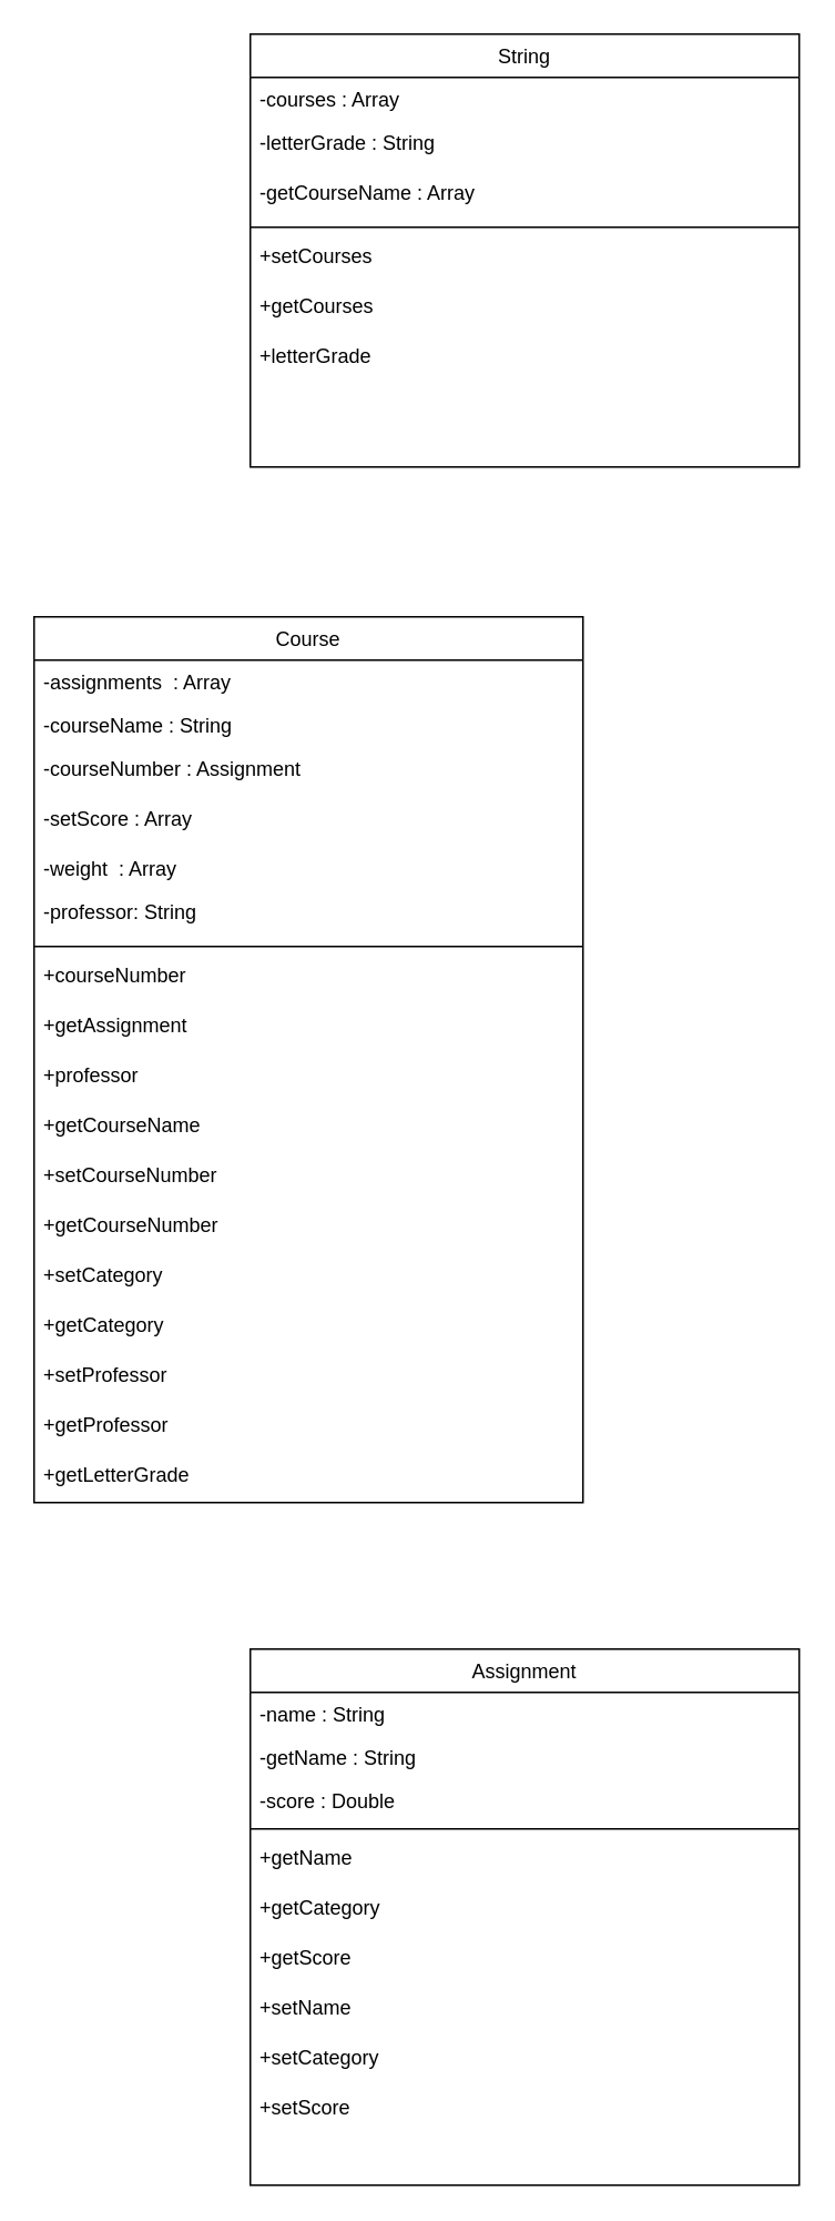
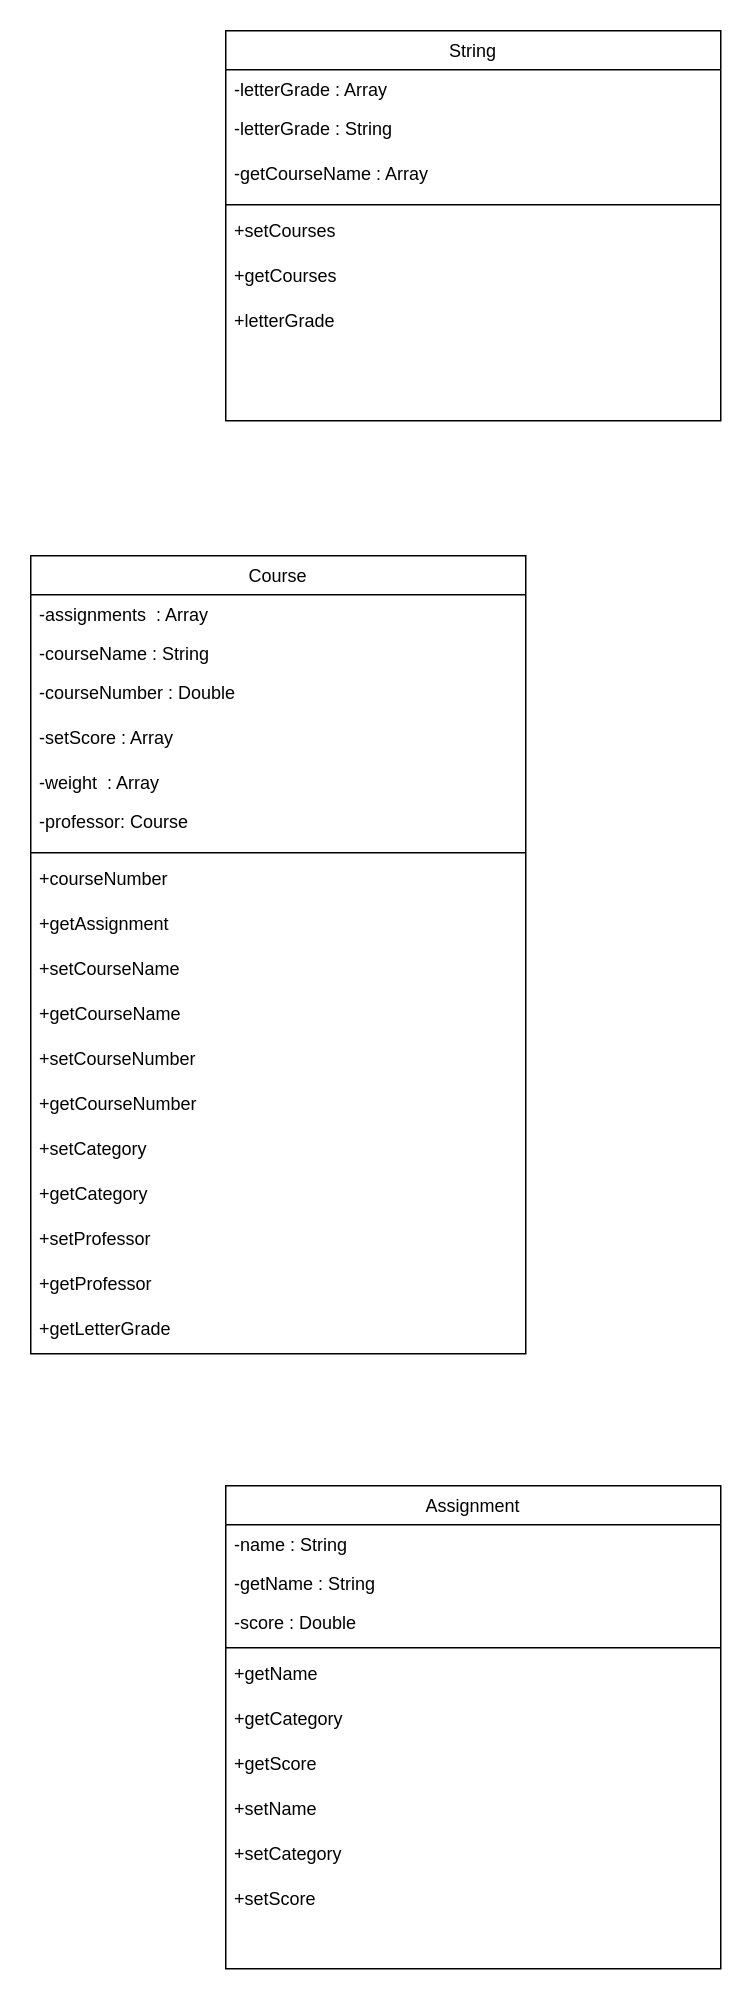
- <mxCell id="33" value="-courses : Array" style="text;align=left;verticalAlign=top;spacingLeft=4;spacingRight=4;overflow=hidden;rotatable=0;points=[[0,0.5],[1,0.5]];portConstraint=eastwest;rounded=0;shadow=0;html=0;" parent="32" vertex="1"><mxGeometry y="26" width="330" height="26" as="geometry" /></mxCell>
+ <mxCell id="33" value="-letterGrade : Array" style="text;align=left;verticalAlign=top;spacingLeft=4;spacingRight=4;overflow=hidden;rotatable=0;points=[[0,0.5],[1,0.5]];portConstraint=eastwest;rounded=0;shadow=0;html=0;" parent="32" vertex="1"><mxGeometry y="26" width="330" height="26" as="geometry" /></mxCell>
- <mxCell id="5" value="-courseNumber : Assignment " style="text;align=left;verticalAlign=top;spacingLeft=4;spacingRight=4;overflow=hidden;rotatable=0;points=[[0,0.5],[1,0.5]];portConstraint=eastwest;" parent="2" vertex="1"><mxGeometry y="78" width="330" height="30" as="geometry" /></mxCell>
+ <mxCell id="5" value="-courseNumber : Double " style="text;align=left;verticalAlign=top;spacingLeft=4;spacingRight=4;overflow=hidden;rotatable=0;points=[[0,0.5],[1,0.5]];portConstraint=eastwest;" parent="2" vertex="1"><mxGeometry y="78" width="330" height="30" as="geometry" /></mxCell>
- <mxCell id="8" value="-professor: String" style="text;align=left;verticalAlign=top;spacingLeft=4;spacingRight=4;overflow=hidden;rotatable=0;points=[[0,0.5],[1,0.5]];portConstraint=eastwest;" parent="2" vertex="1"><mxGeometry y="164" width="330" height="30" as="geometry" /></mxCell>
+ <mxCell id="8" value="-professor: Course" style="text;align=left;verticalAlign=top;spacingLeft=4;spacingRight=4;overflow=hidden;rotatable=0;points=[[0,0.5],[1,0.5]];portConstraint=eastwest;" parent="2" vertex="1"><mxGeometry y="164" width="330" height="30" as="geometry" /></mxCell>
- <mxCell id="12" value="+professor" style="text;align=left;verticalAlign=top;spacingLeft=4;spacingRight=4;overflow=hidden;rotatable=0;points=[[0,0.5],[1,0.5]];portConstraint=eastwest;" parent="2" vertex="1"><mxGeometry y="262" width="330" height="30" as="geometry" /></mxCell>
+ <mxCell id="12" value="+setCourseName" style="text;align=left;verticalAlign=top;spacingLeft=4;spacingRight=4;overflow=hidden;rotatable=0;points=[[0,0.5],[1,0.5]];portConstraint=eastwest;" parent="2" vertex="1"><mxGeometry y="262" width="330" height="30" as="geometry" /></mxCell>
